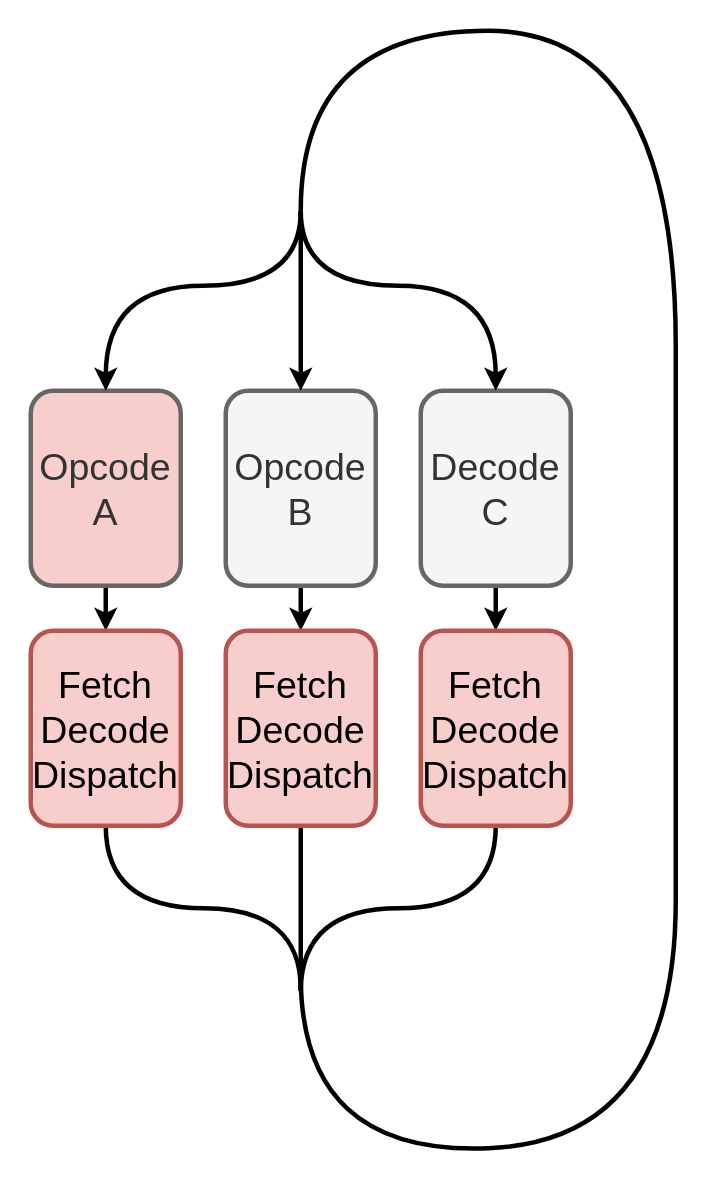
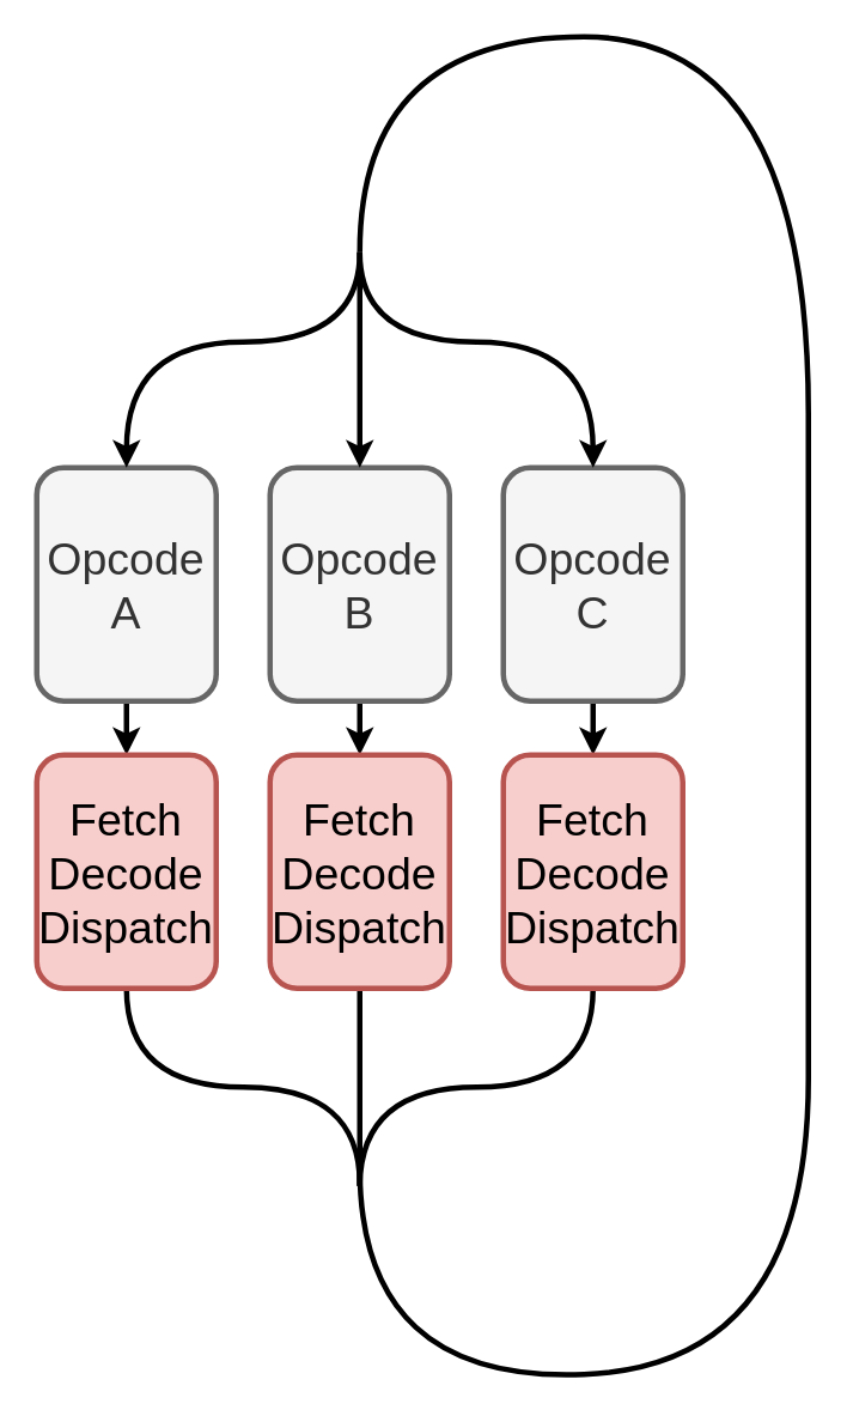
- <mxCell id="3" value="&lt;div style=&quot;font-size: 25px;&quot;&gt;&lt;font style=&quot;font-size: 25px;&quot;&gt;Opcode&lt;br style=&quot;font-size: 25px;&quot;&gt;&lt;/font&gt;&lt;/div&gt;&lt;div style=&quot;font-size: 25px;&quot;&gt;&lt;font style=&quot;font-size: 25px;&quot;&gt;A&lt;br style=&quot;font-size: 25px;&quot;&gt;&lt;/font&gt;&lt;/div&gt;" style="rounded=1;whiteSpace=wrap;html=1;strokeWidth=3;fontSize=25;fillColor=#f8cecc;strokeColor=#666666;fontColor=#333333;" vertex="1" parent="1"><mxGeometry x="20" y="260" width="100" height="130" as="geometry" /></mxCell>
+ <mxCell id="3" value="&lt;div style=&quot;font-size: 25px;&quot;&gt;&lt;font style=&quot;font-size: 25px;&quot;&gt;Opcode&lt;br style=&quot;font-size: 25px;&quot;&gt;&lt;/font&gt;&lt;/div&gt;&lt;div style=&quot;font-size: 25px;&quot;&gt;&lt;font style=&quot;font-size: 25px;&quot;&gt;A&lt;br style=&quot;font-size: 25px;&quot;&gt;&lt;/font&gt;&lt;/div&gt;" style="rounded=1;whiteSpace=wrap;html=1;strokeWidth=3;fontSize=25;fillColor=#f5f5f5;strokeColor=#666666;fontColor=#333333;" vertex="1" parent="1"><mxGeometry x="20" y="260" width="100" height="130" as="geometry" /></mxCell>
- <mxCell id="7" value="&lt;div style=&quot;font-size: 25px;&quot;&gt;&lt;font style=&quot;font-size: 25px;&quot;&gt;Decode&lt;br style=&quot;font-size: 25px;&quot;&gt;&lt;/font&gt;&lt;/div&gt;&lt;div style=&quot;font-size: 25px;&quot;&gt;&lt;font style=&quot;font-size: 25px;&quot;&gt;C&lt;br style=&quot;font-size: 25px;&quot;&gt;&lt;/font&gt;&lt;/div&gt;" style="rounded=1;whiteSpace=wrap;html=1;strokeWidth=3;fontSize=25;fillColor=#f5f5f5;strokeColor=#666666;fontColor=#333333;" vertex="1" parent="1"><mxGeometry x="280" y="260" width="100" height="130" as="geometry" /></mxCell>
+ <mxCell id="7" value="&lt;div style=&quot;font-size: 25px;&quot;&gt;&lt;font style=&quot;font-size: 25px;&quot;&gt;Opcode&lt;br style=&quot;font-size: 25px;&quot;&gt;&lt;/font&gt;&lt;/div&gt;&lt;div style=&quot;font-size: 25px;&quot;&gt;&lt;font style=&quot;font-size: 25px;&quot;&gt;C&lt;br style=&quot;font-size: 25px;&quot;&gt;&lt;/font&gt;&lt;/div&gt;" style="rounded=1;whiteSpace=wrap;html=1;strokeWidth=3;fontSize=25;fillColor=#f5f5f5;strokeColor=#666666;fontColor=#333333;" vertex="1" parent="1"><mxGeometry x="280" y="260" width="100" height="130" as="geometry" /></mxCell>
